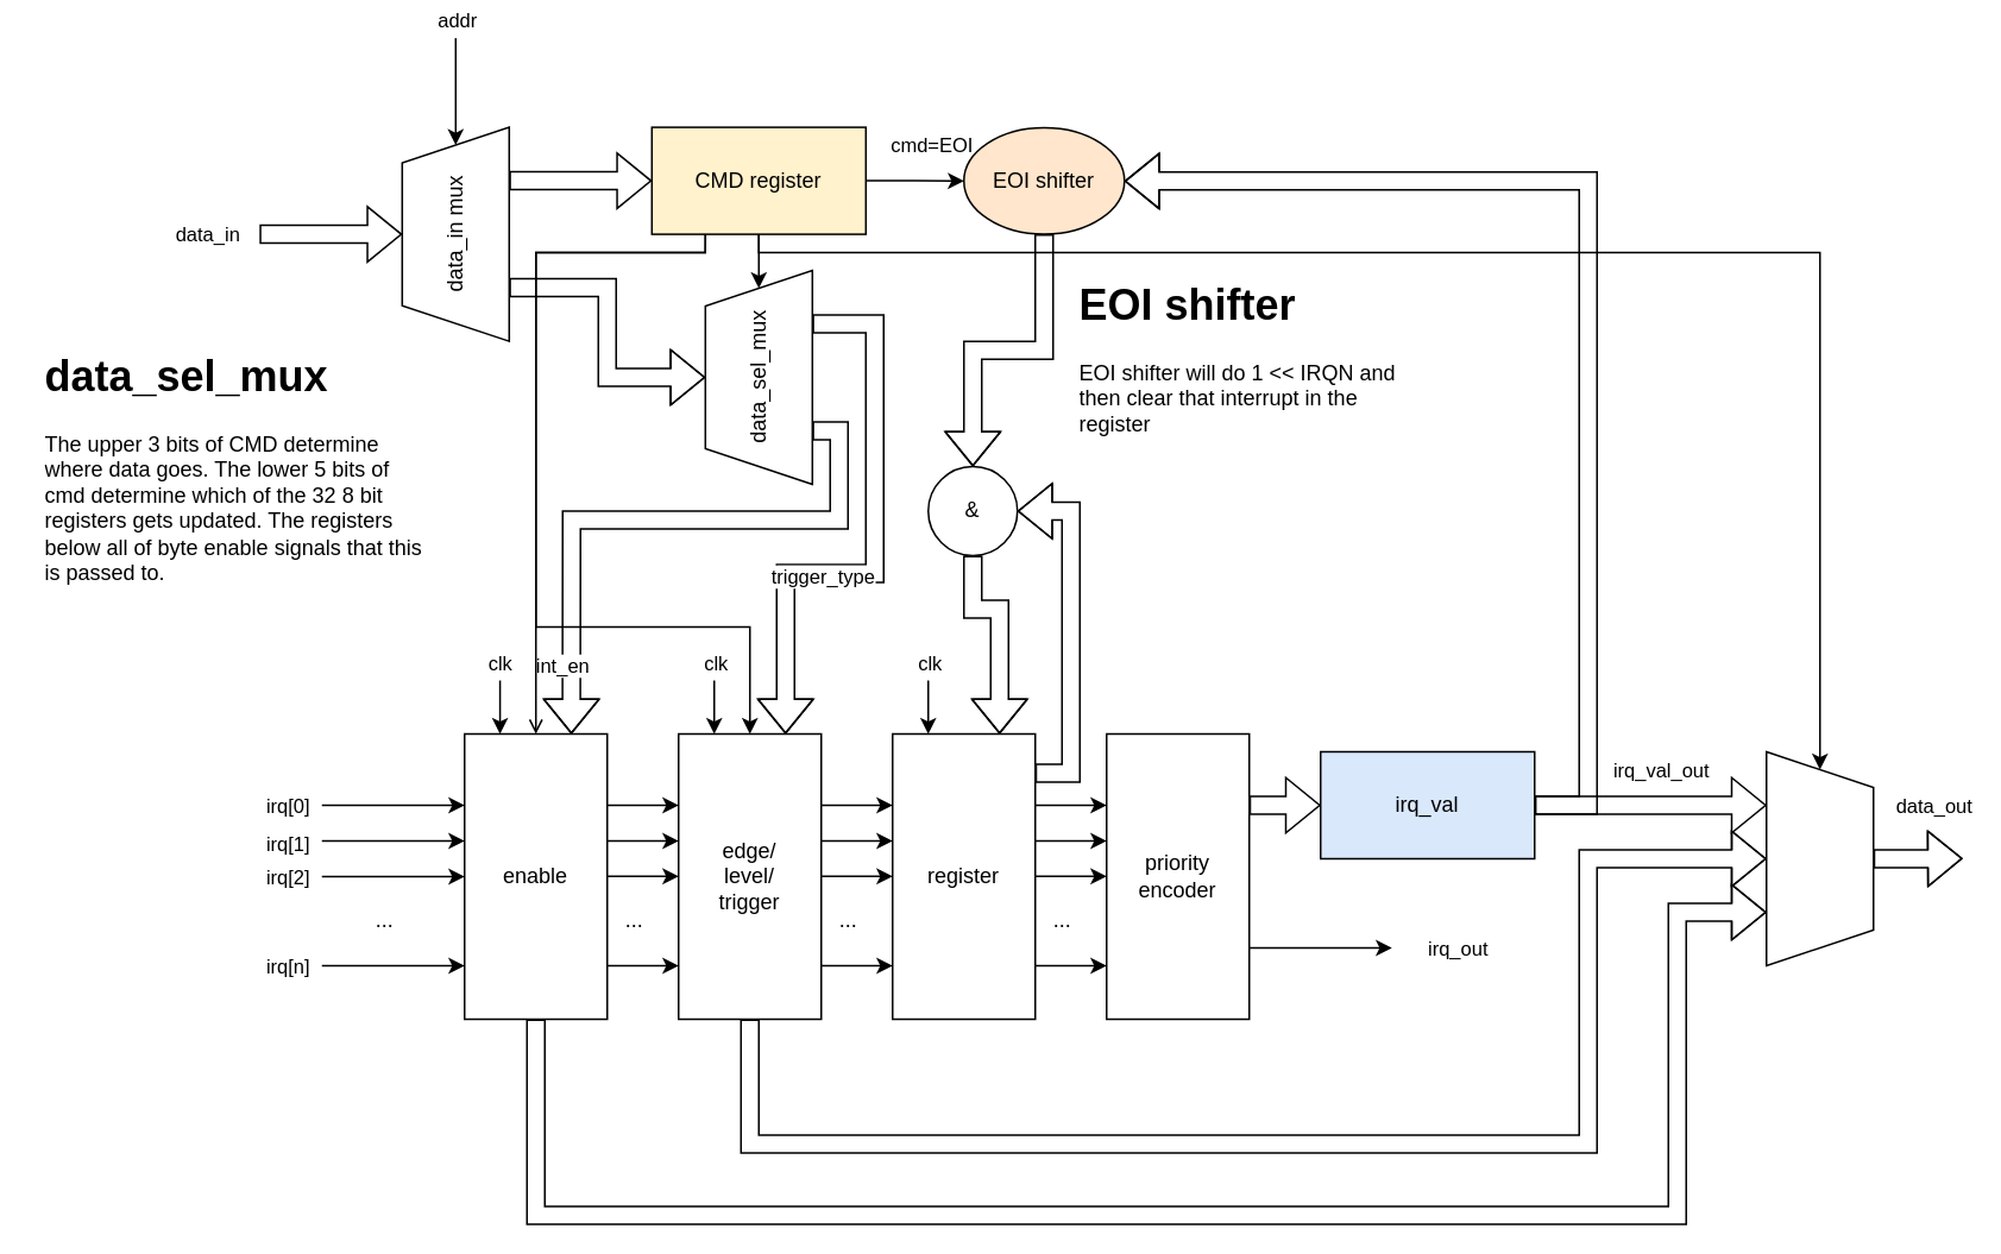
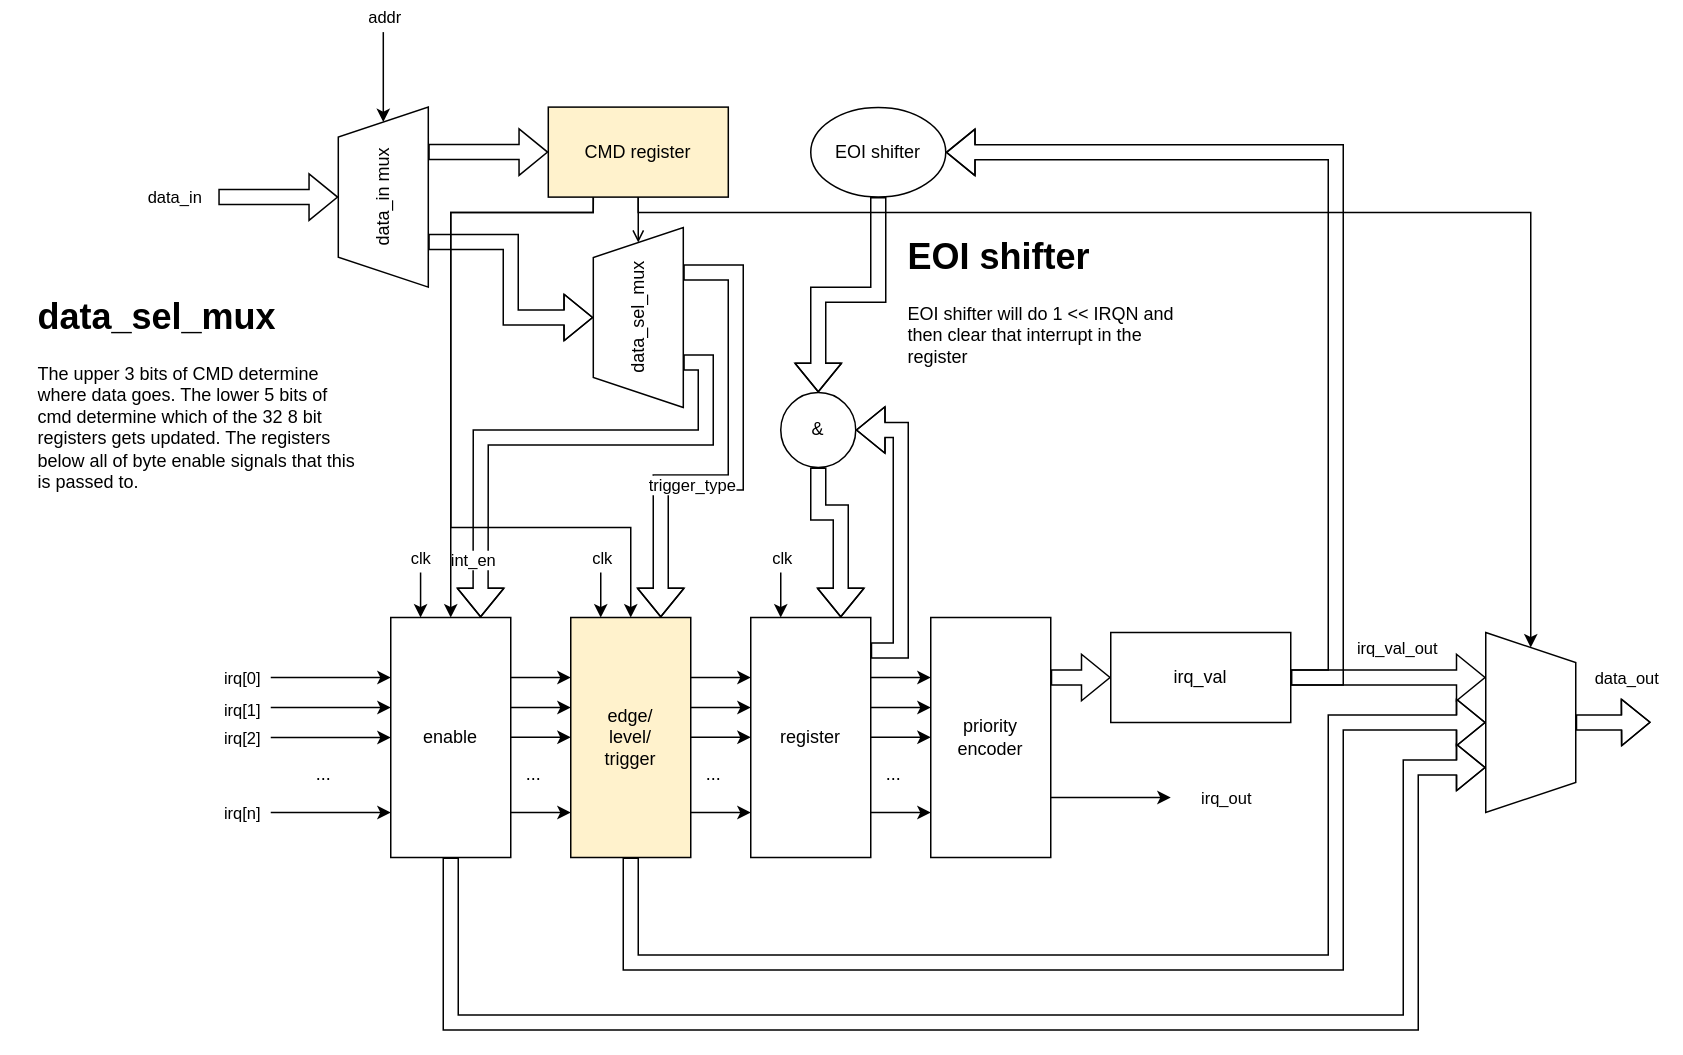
- <mxCell id="58" value="" style="edgeStyle=orthogonalEdgeStyle;rounded=0;orthogonalLoop=1;jettySize=auto;html=1;" edge="1" parent="1" source="62" target="68"><mxGeometry relative="1" as="geometry" /></mxCell>
- <mxCell id="59" value="cmd=EOI" style="edgeLabel;html=1;align=center;verticalAlign=middle;resizable=0;points=[];" vertex="1" connectable="0" parent="58"><mxGeometry x="-0.29" relative="1" as="geometry"><mxPoint x="16" y="-20" as="offset" /></mxGeometry></mxCell>
- <mxCell id="68" value="EOI shifter" style="ellipse;whiteSpace=wrap;html=1;fillColor=#ffe6cc;" vertex="1" parent="1"><mxGeometry x="540" y="71" width="90" height="59.74" as="geometry" /></mxCell>
+ <mxCell id="68" value="EOI shifter" style="ellipse;whiteSpace=wrap;html=1;" vertex="1" parent="1"><mxGeometry x="540" y="71" width="90" height="59.74" as="geometry" /></mxCell>
- <mxCell id="56" value="" style="edgeStyle=orthogonalEdgeStyle;rounded=0;orthogonalLoop=1;jettySize=auto;html=1;" edge="1" parent="1" source="62" target="63"><mxGeometry relative="1" as="geometry" /></mxCell>
+ <mxCell id="56" value="" style="edgeStyle=orthogonalEdgeStyle;rounded=0;orthogonalLoop=1;jettySize=auto;html=1;endArrow=open;" edge="1" parent="1" source="62" target="63"><mxGeometry relative="1" as="geometry" /></mxCell>
- <mxCell id="60" style="edgeStyle=orthogonalEdgeStyle;rounded=0;orthogonalLoop=1;jettySize=auto;html=1;exitX=0.25;exitY=1;exitDx=0;exitDy=0;entryX=0.5;entryY=0;entryDx=0;entryDy=0;endArrow=open;" edge="1" parent="1" source="62" target="39"><mxGeometry relative="1" as="geometry"><Array as="points"><mxPoint x="395" y="141" /><mxPoint x="300" y="141" /></Array></mxGeometry></mxCell>
+ <mxCell id="60" style="edgeStyle=orthogonalEdgeStyle;rounded=0;orthogonalLoop=1;jettySize=auto;html=1;exitX=0.25;exitY=1;exitDx=0;exitDy=0;entryX=0.5;entryY=0;entryDx=0;entryDy=0;" edge="1" parent="1" source="62" target="39"><mxGeometry relative="1" as="geometry"><Array as="points"><mxPoint x="395" y="141" /><mxPoint x="300" y="141" /></Array></mxGeometry></mxCell>
- <mxCell id="33" value="irq_val" style="rounded=0;whiteSpace=wrap;html=1;fillColor=#dae8fc;" vertex="1" parent="1"><mxGeometry x="740" y="421" width="120" height="60" as="geometry" /></mxCell>
+ <mxCell id="33" value="irq_val" style="rounded=0;whiteSpace=wrap;html=1;" vertex="1" parent="1"><mxGeometry x="740" y="421" width="120" height="60" as="geometry" /></mxCell>
- <mxCell id="14" value="edge/&lt;br&gt;level/&lt;br&gt;trigger" style="rounded=0;whiteSpace=wrap;html=1;" vertex="1" parent="1"><mxGeometry x="380" y="411" width="80" height="160" as="geometry" /></mxCell>
+ <mxCell id="14" value="edge/&lt;br&gt;level/&lt;br&gt;trigger" style="rounded=0;whiteSpace=wrap;html=1;fillColor=#fff2cc;" vertex="1" parent="1"><mxGeometry x="380" y="411" width="80" height="160" as="geometry" /></mxCell>
